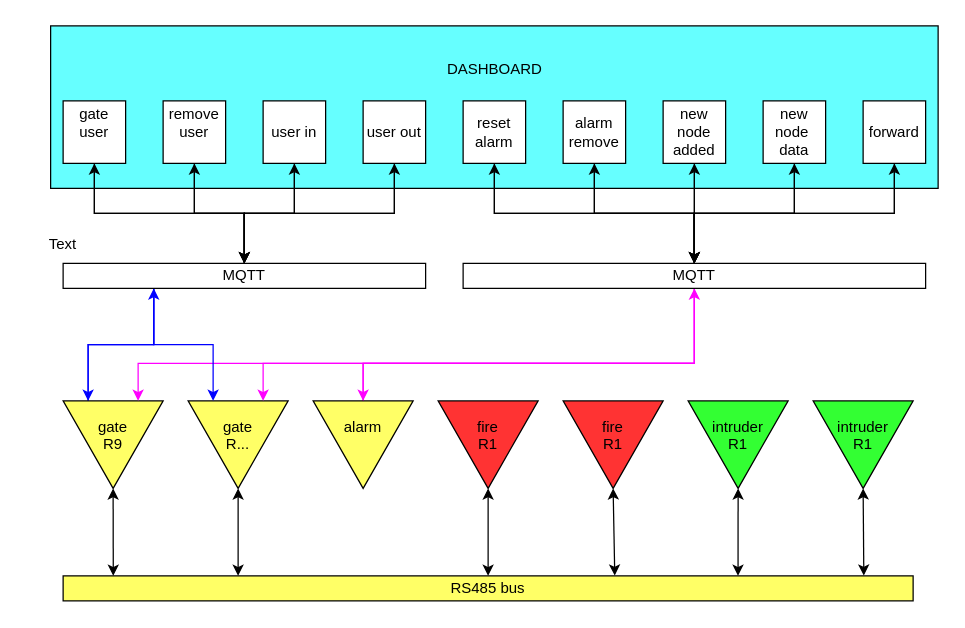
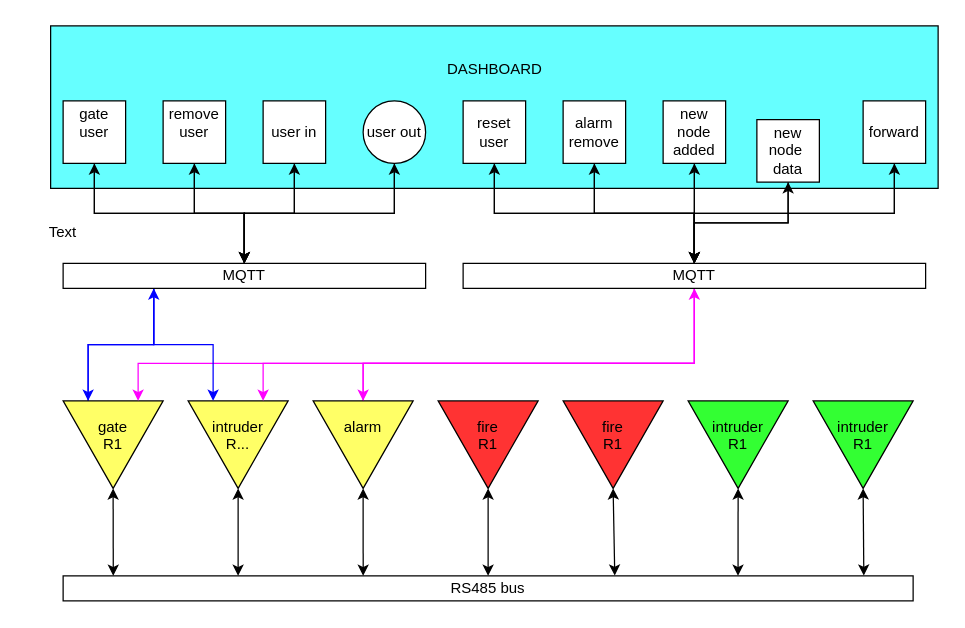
- <mxCell id="19" value="user out" style="whiteSpace=wrap;html=1;aspect=fixed;" vertex="1" parent="1"><mxGeometry x="290" y="80" width="50" height="50" as="geometry" /></mxCell>
+ <mxCell id="19" value="user out" style="ellipse;whiteSpace=wrap;html=1;aspect=fixed;" vertex="1" parent="1"><mxGeometry x="290" y="80" width="50" height="50" as="geometry" /></mxCell>
- <mxCell id="11" value="reset alarm" style="whiteSpace=wrap;html=1;aspect=fixed;" vertex="1" parent="1"><mxGeometry x="370" y="80" width="50" height="50" as="geometry" /></mxCell>
+ <mxCell id="11" value="reset user" style="whiteSpace=wrap;html=1;aspect=fixed;" vertex="1" parent="1"><mxGeometry x="370" y="80" width="50" height="50" as="geometry" /></mxCell>
- <mxCell id="13" value="new node&amp;nbsp;&lt;div&gt;data&lt;/div&gt;" style="whiteSpace=wrap;html=1;aspect=fixed;" vertex="1" parent="1"><mxGeometry x="610" y="80" width="50" height="50" as="geometry" /></mxCell>
+ <mxCell id="13" value="new node&amp;nbsp;&lt;div&gt;data&lt;/div&gt;" style="whiteSpace=wrap;html=1;aspect=fixed;" vertex="1" parent="1"><mxGeometry x="605" y="95" width="50" height="50" as="geometry" /></mxCell>
- <mxCell id="56" value="Text" style="text;strokeColor=none;align=center;fillColor=none;html=1;verticalAlign=middle;whiteSpace=wrap;rounded=0;" vertex="1" parent="1"><mxGeometry x="20" y="180" width="60" height="30" as="geometry" /></mxCell>
+ <mxCell id="56" value="Text" style="text;strokeColor=none;align=center;fillColor=none;html=1;verticalAlign=middle;whiteSpace=wrap;rounded=0;" vertex="1" parent="1"><mxGeometry x="20" y="170" width="60" height="30" as="geometry" /></mxCell>
- <mxCell id="21" value="gate&lt;div&gt;R9&lt;/div&gt;&lt;div&gt;&lt;br&gt;&lt;/div&gt;" style="triangle;whiteSpace=wrap;html=1;direction=south;fillColor=#FFFF66;" vertex="1" parent="1"><mxGeometry x="50" y="320" width="80" height="70" as="geometry" /></mxCell>
+ <mxCell id="21" value="gate&lt;div&gt;R1&lt;/div&gt;&lt;div&gt;&lt;br&gt;&lt;/div&gt;" style="triangle;whiteSpace=wrap;html=1;direction=south;fillColor=#FFFF66;" vertex="1" parent="1"><mxGeometry x="50" y="320" width="80" height="70" as="geometry" /></mxCell>
- <mxCell id="22" value="gate&lt;div&gt;R...&lt;/div&gt;&lt;div&gt;&lt;br&gt;&lt;/div&gt;" style="triangle;whiteSpace=wrap;html=1;direction=south;fillColor=#FFFF66;" vertex="1" parent="1"><mxGeometry x="150" y="320" width="80" height="70" as="geometry" /></mxCell>
+ <mxCell id="22" value="intruder&lt;div&gt;R...&lt;/div&gt;&lt;div&gt;&lt;br&gt;&lt;/div&gt;" style="triangle;whiteSpace=wrap;html=1;direction=south;fillColor=#FFFF66;" vertex="1" parent="1"><mxGeometry x="150" y="320" width="80" height="70" as="geometry" /></mxCell>
+ <mxCell id="52" value="" style="endArrow=classic;startArrow=classic;html=1;rounded=0;exitX=1;exitY=0.5;exitDx=0;exitDy=0;entryX=0.353;entryY=0;entryDx=0;entryDy=0;entryPerimeter=0;" edge="1" parent="1" source="24" target="31"><mxGeometry width="50" height="50" relative="1" as="geometry"><mxPoint x="350" y="280" as="sourcePoint" /><mxPoint x="400" y="220" as="targetPoint" /></mxGeometry></mxCell>
- <mxCell id="31" value="RS485 bus" style="whiteSpace=wrap;html=1;fillColor=#ffff66;" vertex="1" parent="1"><mxGeometry x="50" y="460" width="680" height="20" as="geometry" /></mxCell>
+ <mxCell id="31" value="RS485 bus" style="whiteSpace=wrap;html=1;" vertex="1" parent="1"><mxGeometry x="50" y="460" width="680" height="20" as="geometry" /></mxCell>
